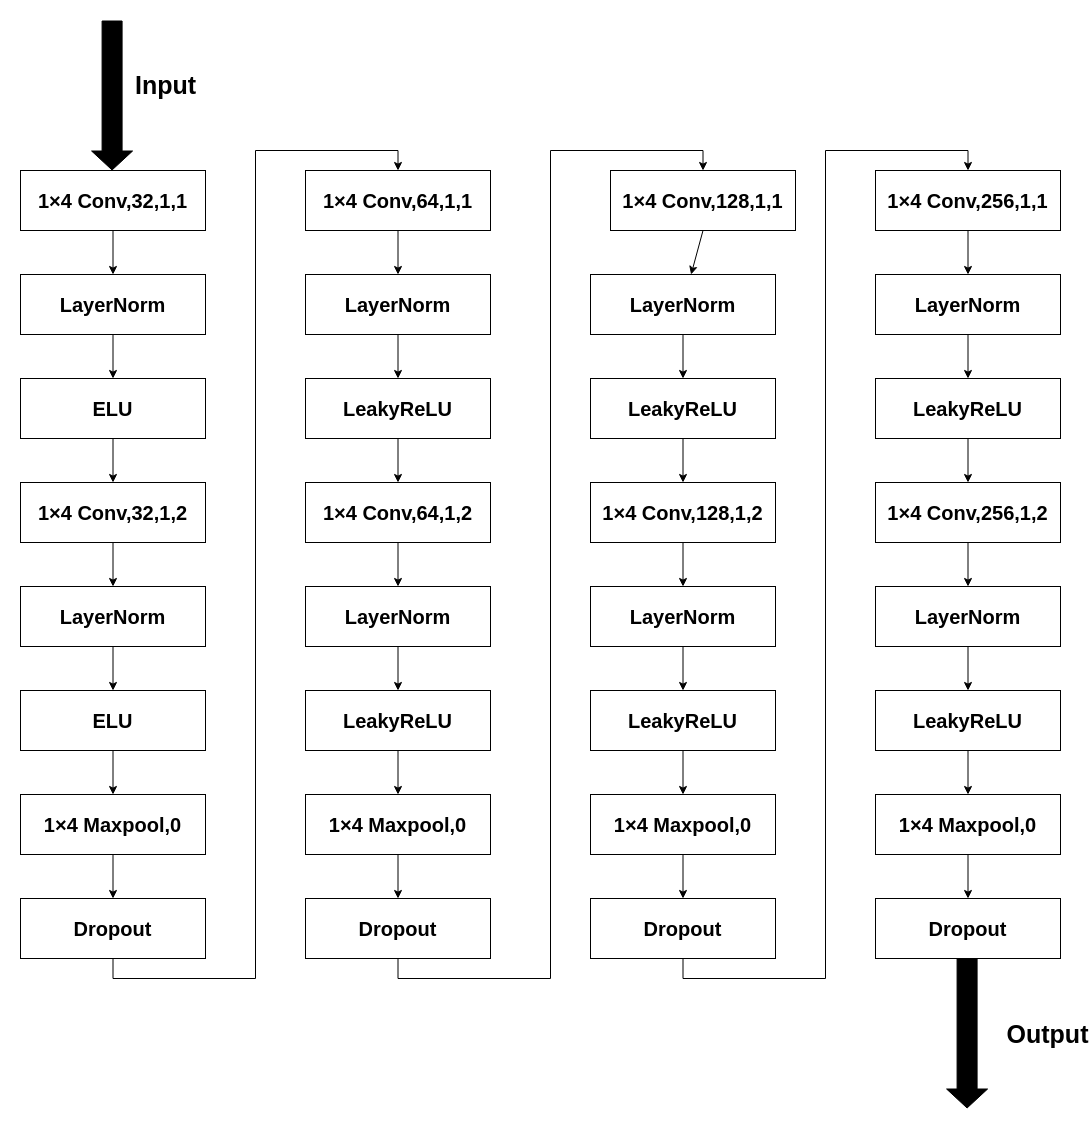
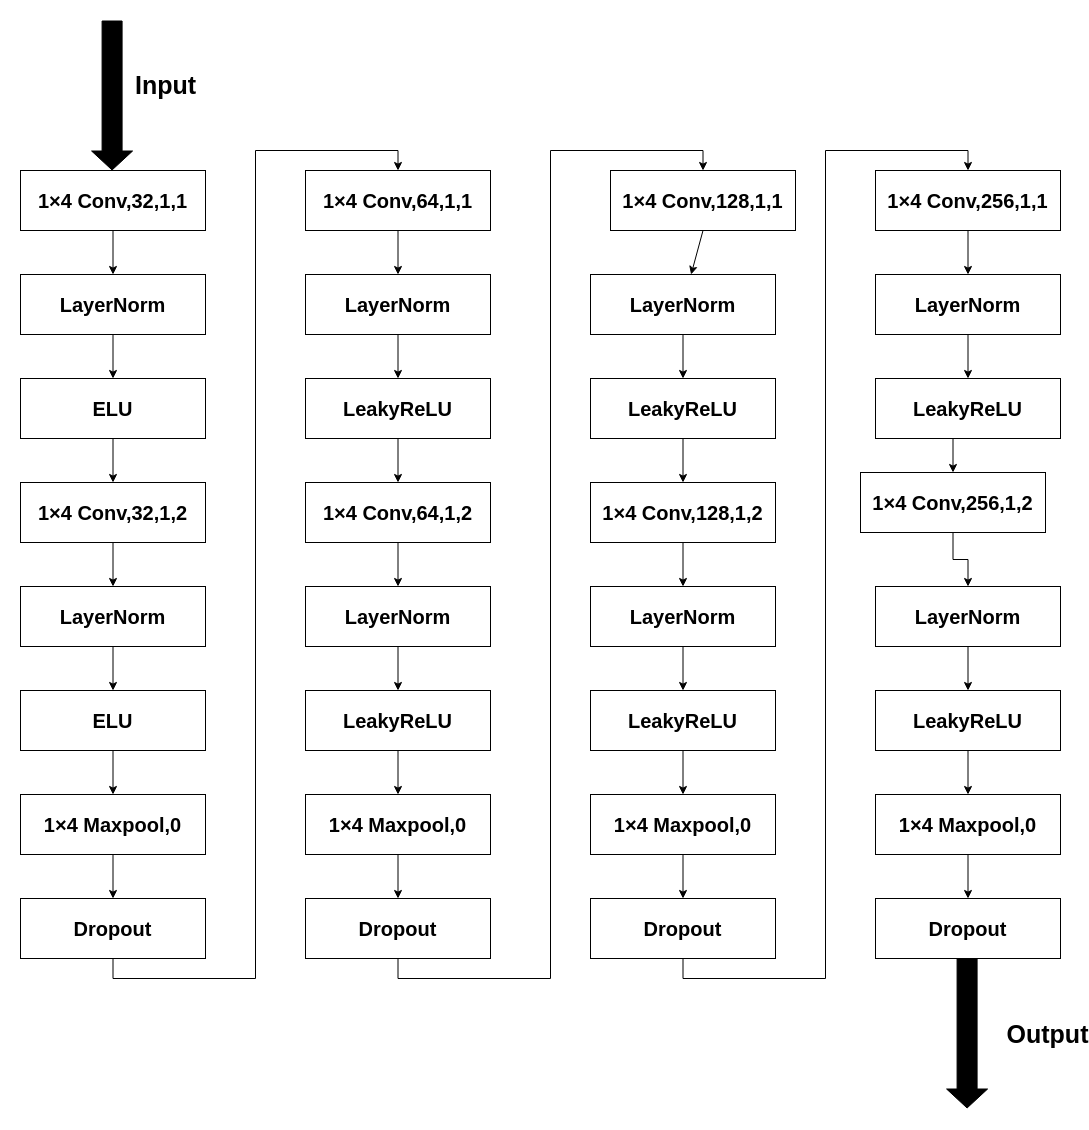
- <mxCell id="56" value="&lt;b&gt;&lt;font style=&quot;font-size: 20px;&quot;&gt;1&lt;/font&gt;&lt;/b&gt;&lt;span&gt;&lt;b&gt;&lt;font style=&quot;font-size: 20px;&quot;&gt;×&lt;/font&gt;&lt;/b&gt;&lt;/span&gt;&lt;b&gt;&lt;font style=&quot;font-size: 20px;&quot;&gt;4 Conv,256,1,2&lt;/font&gt;&lt;/b&gt;" style="rounded=0;whiteSpace=wrap;html=1;" vertex="1" parent="1"><mxGeometry x="875" y="482" width="185" height="60" as="geometry" /></mxCell>
+ <mxCell id="56" value="&lt;b&gt;&lt;font style=&quot;font-size: 20px;&quot;&gt;1&lt;/font&gt;&lt;/b&gt;&lt;span&gt;&lt;b&gt;&lt;font style=&quot;font-size: 20px;&quot;&gt;×&lt;/font&gt;&lt;/b&gt;&lt;/span&gt;&lt;b&gt;&lt;font style=&quot;font-size: 20px;&quot;&gt;4 Conv,256,1,2&lt;/font&gt;&lt;/b&gt;" style="rounded=0;whiteSpace=wrap;html=1;" vertex="1" parent="1"><mxGeometry x="860" y="472" width="185" height="60" as="geometry" /></mxCell>
